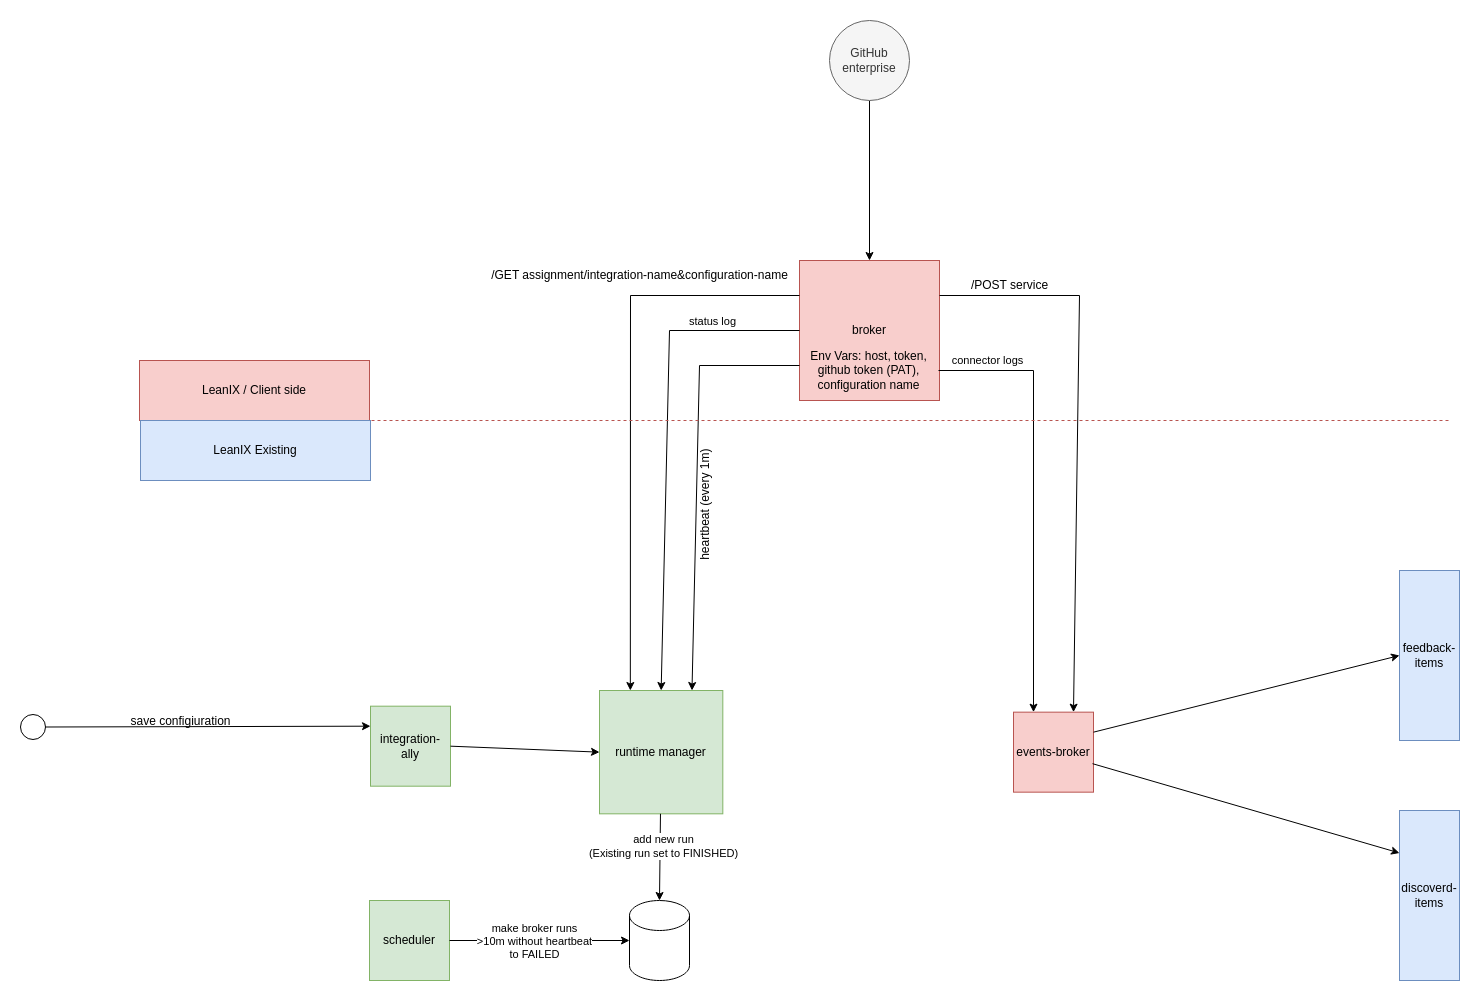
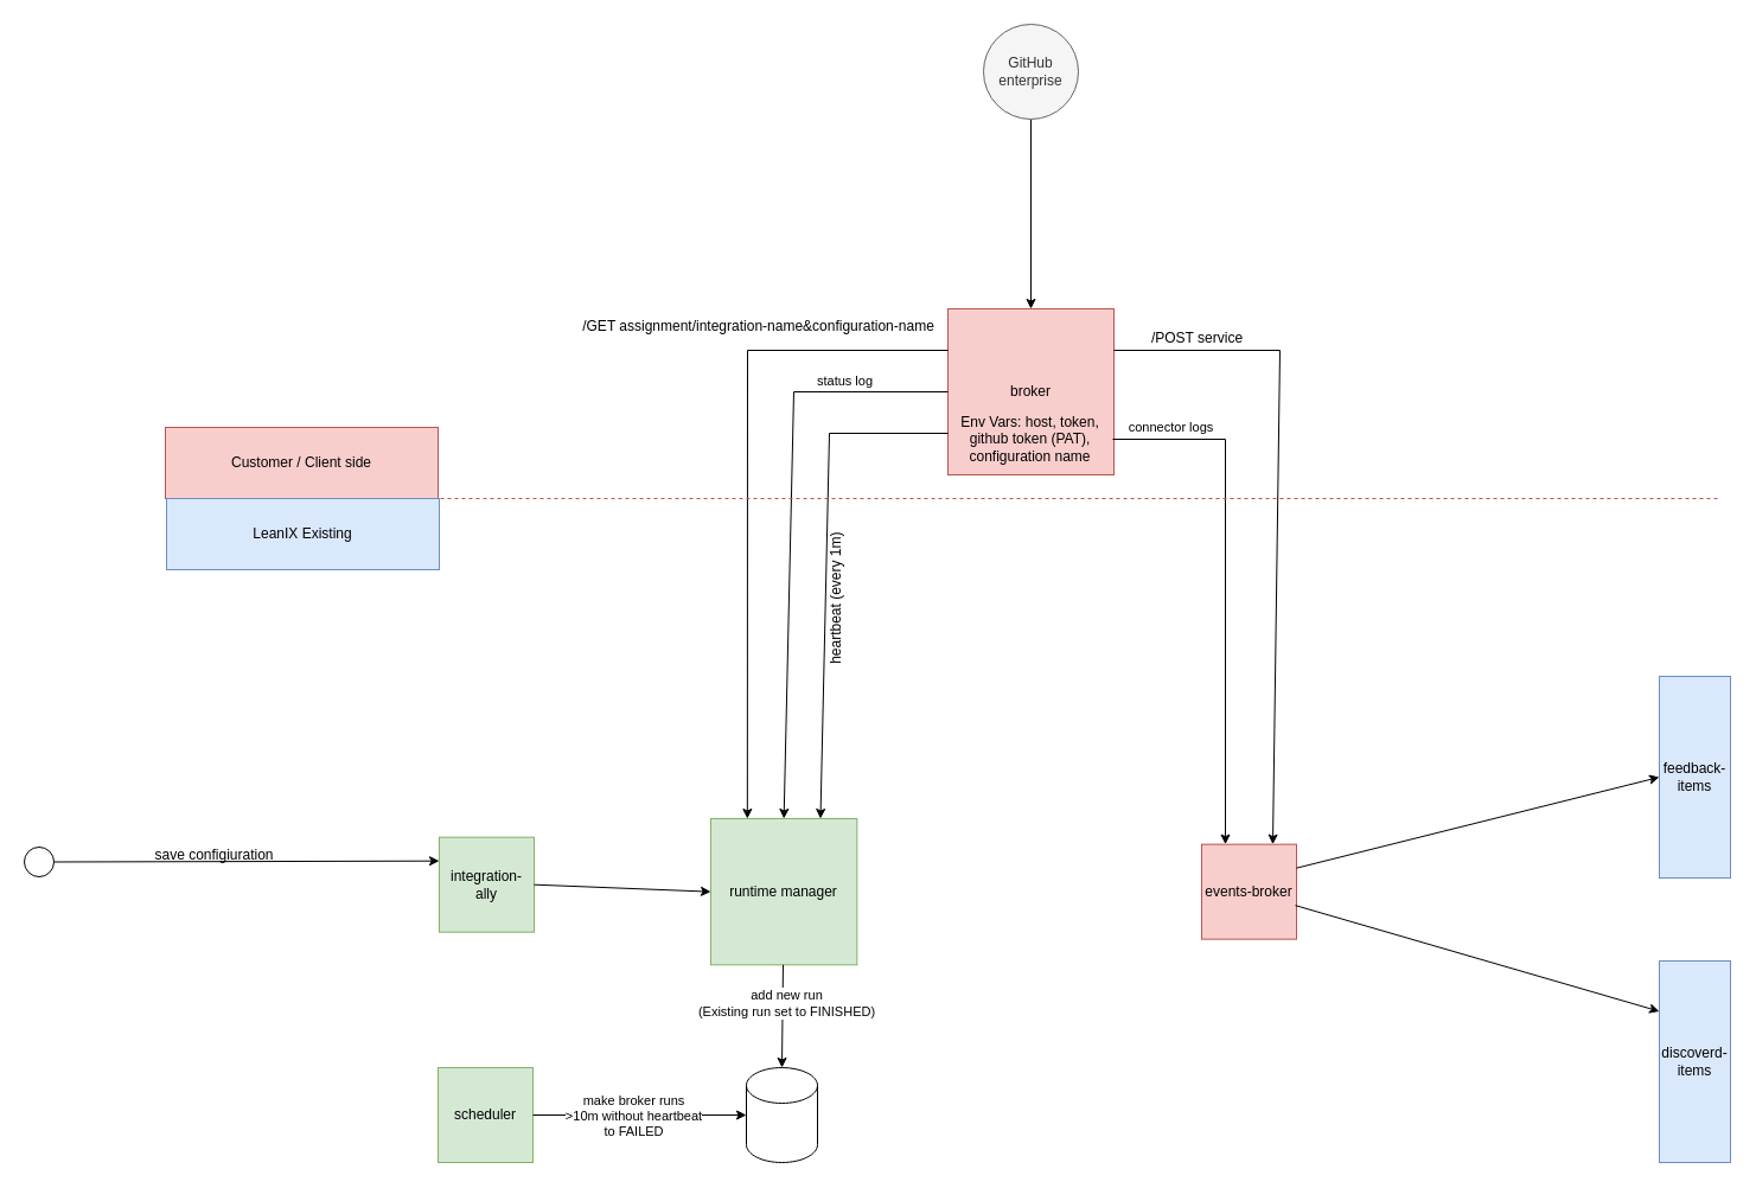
- <mxCell id="34" value="LeanIX / Client side" style="text;html=1;strokeColor=#b85450;fillColor=#f8cecc;align=center;verticalAlign=middle;whiteSpace=wrap;rounded=0;" vertex="1" parent="1"><mxGeometry x="139" y="360" width="230" height="60" as="geometry" /></mxCell>
+ <mxCell id="34" value="Customer / Client side" style="text;html=1;strokeColor=#b85450;fillColor=#f8cecc;align=center;verticalAlign=middle;whiteSpace=wrap;rounded=0;" vertex="1" parent="1"><mxGeometry x="139" y="360" width="230" height="60" as="geometry" /></mxCell>
